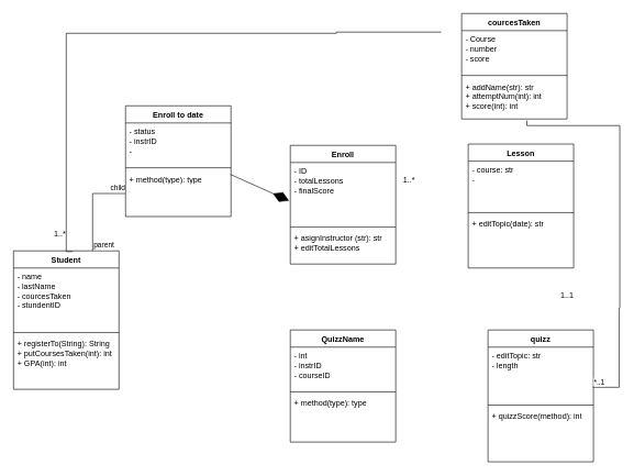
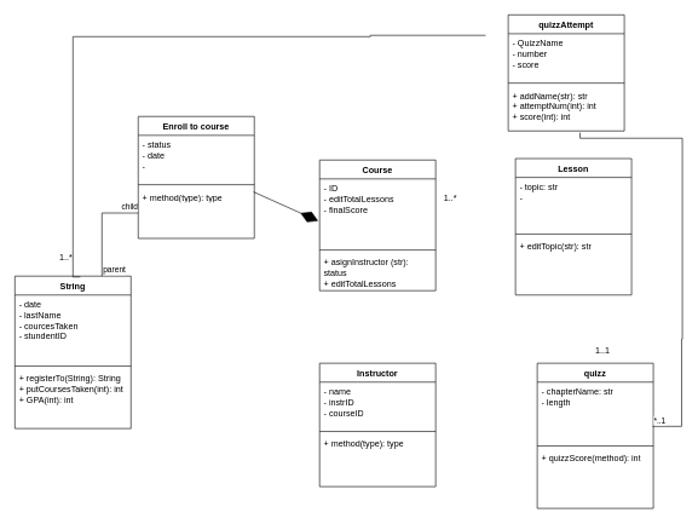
- <mxCell id="28" value="courcesTaken" style="swimlane;fontStyle=1;align=center;verticalAlign=top;childLayout=stackLayout;horizontal=1;startSize=26;horizontalStack=0;resizeParent=1;resizeParentMax=0;resizeLast=0;collapsible=1;marginBottom=0;whiteSpace=wrap;html=1;" vertex="1" parent="1"><mxGeometry x="700" y="20" width="160" height="160" as="geometry" /></mxCell>
+ <mxCell id="28" value="quizzAttempt" style="swimlane;fontStyle=1;align=center;verticalAlign=top;childLayout=stackLayout;horizontal=1;startSize=26;horizontalStack=0;resizeParent=1;resizeParentMax=0;resizeLast=0;collapsible=1;marginBottom=0;whiteSpace=wrap;html=1;" vertex="1" parent="1"><mxGeometry x="700" y="20" width="160" height="160" as="geometry" /></mxCell>
- <mxCell id="29" value="- Course&lt;div&gt;- number&lt;/div&gt;&lt;div&gt;- score&lt;br&gt;&lt;div&gt;&lt;br&gt;&lt;/div&gt;&lt;/div&gt;" style="text;strokeColor=none;fillColor=none;align=left;verticalAlign=top;spacingLeft=4;spacingRight=4;overflow=hidden;rotatable=0;points=[[0,0.5],[1,0.5]];portConstraint=eastwest;whiteSpace=wrap;html=1;" vertex="1" parent="28"><mxGeometry y="26" width="160" height="64" as="geometry" /></mxCell>
+ <mxCell id="29" value="- QuizzName&lt;div&gt;- number&lt;/div&gt;&lt;div&gt;- score&lt;br&gt;&lt;div&gt;&lt;br&gt;&lt;/div&gt;&lt;/div&gt;" style="text;strokeColor=none;fillColor=none;align=left;verticalAlign=top;spacingLeft=4;spacingRight=4;overflow=hidden;rotatable=0;points=[[0,0.5],[1,0.5]];portConstraint=eastwest;whiteSpace=wrap;html=1;" vertex="1" parent="28"><mxGeometry y="26" width="160" height="64" as="geometry" /></mxCell>
- <mxCell id="32" value="Enroll to date" style="swimlane;fontStyle=1;align=center;verticalAlign=top;childLayout=stackLayout;horizontal=1;startSize=26;horizontalStack=0;resizeParent=1;resizeParentMax=0;resizeLast=0;collapsible=1;marginBottom=0;whiteSpace=wrap;html=1;" vertex="1" parent="1"><mxGeometry x="190" y="160" width="160" height="168" as="geometry" /></mxCell>
+ <mxCell id="32" value="Enroll to course" style="swimlane;fontStyle=1;align=center;verticalAlign=top;childLayout=stackLayout;horizontal=1;startSize=26;horizontalStack=0;resizeParent=1;resizeParentMax=0;resizeLast=0;collapsible=1;marginBottom=0;whiteSpace=wrap;html=1;" vertex="1" parent="1"><mxGeometry x="190" y="160" width="160" height="168" as="geometry" /></mxCell>
- <mxCell id="33" value="- status&lt;div&gt;- instrID&lt;/div&gt;&lt;div&gt;-&lt;/div&gt;" style="text;strokeColor=none;fillColor=none;align=left;verticalAlign=top;spacingLeft=4;spacingRight=4;overflow=hidden;rotatable=0;points=[[0,0.5],[1,0.5]];portConstraint=eastwest;whiteSpace=wrap;html=1;" vertex="1" parent="32"><mxGeometry y="26" width="160" height="64" as="geometry" /></mxCell>
+ <mxCell id="33" value="- status&lt;div&gt;- date&lt;/div&gt;&lt;div&gt;-&lt;/div&gt;" style="text;strokeColor=none;fillColor=none;align=left;verticalAlign=top;spacingLeft=4;spacingRight=4;overflow=hidden;rotatable=0;points=[[0,0.5],[1,0.5]];portConstraint=eastwest;whiteSpace=wrap;html=1;" vertex="1" parent="32"><mxGeometry y="26" width="160" height="64" as="geometry" /></mxCell>
- <mxCell id="6" value="Enroll" style="swimlane;fontStyle=1;align=center;verticalAlign=top;childLayout=stackLayout;horizontal=1;startSize=26;horizontalStack=0;resizeParent=1;resizeParentMax=0;resizeLast=0;collapsible=1;marginBottom=0;whiteSpace=wrap;html=1;" vertex="1" parent="1"><mxGeometry x="440" y="220" width="160" height="180" as="geometry" /></mxCell>
+ <mxCell id="6" value="Course" style="swimlane;fontStyle=1;align=center;verticalAlign=top;childLayout=stackLayout;horizontal=1;startSize=26;horizontalStack=0;resizeParent=1;resizeParentMax=0;resizeLast=0;collapsible=1;marginBottom=0;whiteSpace=wrap;html=1;" vertex="1" parent="1"><mxGeometry x="440" y="220" width="160" height="180" as="geometry" /></mxCell>
- <mxCell id="15" value="- course: str&lt;div&gt;-&amp;nbsp;&lt;/div&gt;" style="text;strokeColor=none;fillColor=none;align=left;verticalAlign=top;spacingLeft=4;spacingRight=4;overflow=hidden;rotatable=0;points=[[0,0.5],[1,0.5]];portConstraint=eastwest;whiteSpace=wrap;html=1;" vertex="1" parent="14"><mxGeometry y="26" width="160" height="74" as="geometry" /></mxCell>
+ <mxCell id="15" value="- topic: str&lt;div&gt;-&amp;nbsp;&lt;/div&gt;" style="text;strokeColor=none;fillColor=none;align=left;verticalAlign=top;spacingLeft=4;spacingRight=4;overflow=hidden;rotatable=0;points=[[0,0.5],[1,0.5]];portConstraint=eastwest;whiteSpace=wrap;html=1;" vertex="1" parent="14"><mxGeometry y="26" width="160" height="74" as="geometry" /></mxCell>
- <mxCell id="7" value="&lt;div&gt;- ID&lt;br&gt;&lt;div&gt;- totalLessons&lt;/div&gt;&lt;div&gt;- finalScore&lt;/div&gt;&lt;div&gt;&lt;br&gt;&lt;/div&gt;&lt;/div&gt;" style="text;strokeColor=none;fillColor=none;align=left;verticalAlign=top;spacingLeft=4;spacingRight=4;overflow=hidden;rotatable=0;points=[[0,0.5],[1,0.5]];portConstraint=eastwest;whiteSpace=wrap;html=1;" vertex="1" parent="6"><mxGeometry y="26" width="160" height="94" as="geometry" /></mxCell>
+ <mxCell id="7" value="&lt;div&gt;- ID&lt;br&gt;&lt;div&gt;- editTotalLessons&lt;/div&gt;&lt;div&gt;- finalScore&lt;/div&gt;&lt;div&gt;&lt;br&gt;&lt;/div&gt;&lt;/div&gt;" style="text;strokeColor=none;fillColor=none;align=left;verticalAlign=top;spacingLeft=4;spacingRight=4;overflow=hidden;rotatable=0;points=[[0,0.5],[1,0.5]];portConstraint=eastwest;whiteSpace=wrap;html=1;" vertex="1" parent="6"><mxGeometry y="26" width="160" height="94" as="geometry" /></mxCell>
- <mxCell id="17" value="+ editTopic(date): str" style="text;strokeColor=none;fillColor=none;align=left;verticalAlign=top;spacingLeft=4;spacingRight=4;overflow=hidden;rotatable=0;points=[[0,0.5],[1,0.5]];portConstraint=eastwest;whiteSpace=wrap;html=1;" vertex="1" parent="14"><mxGeometry y="108" width="160" height="80" as="geometry" /></mxCell>
+ <mxCell id="17" value="+ editTopic(str): str" style="text;strokeColor=none;fillColor=none;align=left;verticalAlign=top;spacingLeft=4;spacingRight=4;overflow=hidden;rotatable=0;points=[[0,0.5],[1,0.5]];portConstraint=eastwest;whiteSpace=wrap;html=1;" vertex="1" parent="14"><mxGeometry y="108" width="160" height="80" as="geometry" /></mxCell>
- <mxCell id="9" value="+ asignInstructor (str): str&lt;div&gt;+ editTotalLessons&lt;/div&gt;" style="text;strokeColor=none;fillColor=none;align=left;verticalAlign=top;spacingLeft=4;spacingRight=4;overflow=hidden;rotatable=0;points=[[0,0.5],[1,0.5]];portConstraint=eastwest;whiteSpace=wrap;html=1;" vertex="1" parent="6"><mxGeometry y="128" width="160" height="52" as="geometry" /></mxCell>
+ <mxCell id="9" value="+ asignInstructor (str): status&lt;div&gt;+ editTotalLessons&lt;/div&gt;" style="text;strokeColor=none;fillColor=none;align=left;verticalAlign=top;spacingLeft=4;spacingRight=4;overflow=hidden;rotatable=0;points=[[0,0.5],[1,0.5]];portConstraint=eastwest;whiteSpace=wrap;html=1;" vertex="1" parent="6"><mxGeometry y="128" width="160" height="52" as="geometry" /></mxCell>
- <mxCell id="2" value="Student" style="swimlane;fontStyle=1;align=center;verticalAlign=top;childLayout=stackLayout;horizontal=1;startSize=26;horizontalStack=0;resizeParent=1;resizeParentMax=0;resizeLast=0;collapsible=1;marginBottom=0;whiteSpace=wrap;html=1;" vertex="1" parent="1"><mxGeometry x="20" y="380" width="160" height="210" as="geometry" /></mxCell>
+ <mxCell id="2" value="String" style="swimlane;fontStyle=1;align=center;verticalAlign=top;childLayout=stackLayout;horizontal=1;startSize=26;horizontalStack=0;resizeParent=1;resizeParentMax=0;resizeLast=0;collapsible=1;marginBottom=0;whiteSpace=wrap;html=1;" vertex="1" parent="1"><mxGeometry x="20" y="380" width="160" height="210" as="geometry" /></mxCell>
- <mxCell id="3" value="- name&lt;div&gt;- lastName&lt;br&gt;- courcesTaken&lt;/div&gt;&lt;div&gt;- stundentID&lt;/div&gt;" style="text;strokeColor=none;fillColor=none;align=left;verticalAlign=top;spacingLeft=4;spacingRight=4;overflow=hidden;rotatable=0;points=[[0,0.5],[1,0.5]];portConstraint=eastwest;whiteSpace=wrap;html=1;" vertex="1" parent="2"><mxGeometry y="26" width="160" height="94" as="geometry" /></mxCell>
+ <mxCell id="3" value="- date&lt;div&gt;- lastName&lt;br&gt;- courcesTaken&lt;/div&gt;&lt;div&gt;- stundentID&lt;/div&gt;" style="text;strokeColor=none;fillColor=none;align=left;verticalAlign=top;spacingLeft=4;spacingRight=4;overflow=hidden;rotatable=0;points=[[0,0.5],[1,0.5]];portConstraint=eastwest;whiteSpace=wrap;html=1;" vertex="1" parent="2"><mxGeometry y="26" width="160" height="94" as="geometry" /></mxCell>
- <mxCell id="23" value="1..1" style="text;html=1;align=center;verticalAlign=middle;resizable=0;points=[];autosize=1;strokeColor=none;fillColor=none;" vertex="1" parent="1"><mxGeometry x="840" y="433" width="40" height="30" as="geometry" /></mxCell>
+ <mxCell id="23" value="1..1" style="text;html=1;align=center;verticalAlign=middle;resizable=0;points=[];autosize=1;strokeColor=none;fillColor=none;" vertex="1" parent="1"><mxGeometry x="810" y="468" width="40" height="30" as="geometry" /></mxCell>
- <mxCell id="10" value="QuizzName" style="swimlane;fontStyle=1;align=center;verticalAlign=top;childLayout=stackLayout;horizontal=1;startSize=26;horizontalStack=0;resizeParent=1;resizeParentMax=0;resizeLast=0;collapsible=1;marginBottom=0;whiteSpace=wrap;html=1;" vertex="1" parent="1"><mxGeometry x="440" y="500" width="160" height="170" as="geometry" /></mxCell>
+ <mxCell id="10" value="Instructor" style="swimlane;fontStyle=1;align=center;verticalAlign=top;childLayout=stackLayout;horizontal=1;startSize=26;horizontalStack=0;resizeParent=1;resizeParentMax=0;resizeLast=0;collapsible=1;marginBottom=0;whiteSpace=wrap;html=1;" vertex="1" parent="1"><mxGeometry x="440" y="500" width="160" height="170" as="geometry" /></mxCell>
- <mxCell id="19" value="- editTopic: str&lt;br&gt;&lt;div&gt;- length&lt;/div&gt;" style="text;strokeColor=none;fillColor=none;align=left;verticalAlign=top;spacingLeft=4;spacingRight=4;overflow=hidden;rotatable=0;points=[[0,0.5],[1,0.5]];portConstraint=eastwest;whiteSpace=wrap;html=1;" vertex="1" parent="18"><mxGeometry y="26" width="160" height="84" as="geometry" /></mxCell>
+ <mxCell id="19" value="- chapterName: str&lt;br&gt;&lt;div&gt;- length&lt;/div&gt;" style="text;strokeColor=none;fillColor=none;align=left;verticalAlign=top;spacingLeft=4;spacingRight=4;overflow=hidden;rotatable=0;points=[[0,0.5],[1,0.5]];portConstraint=eastwest;whiteSpace=wrap;html=1;" vertex="1" parent="18"><mxGeometry y="26" width="160" height="84" as="geometry" /></mxCell>
- <mxCell id="11" value="- int&lt;div&gt;- instrID&lt;/div&gt;&lt;div&gt;- courseID&lt;/div&gt;" style="text;strokeColor=none;fillColor=none;align=left;verticalAlign=top;spacingLeft=4;spacingRight=4;overflow=hidden;rotatable=0;points=[[0,0.5],[1,0.5]];portConstraint=eastwest;whiteSpace=wrap;html=1;" vertex="1" parent="10"><mxGeometry y="26" width="160" height="64" as="geometry" /></mxCell>
+ <mxCell id="11" value="- name&lt;div&gt;- instrID&lt;/div&gt;&lt;div&gt;- courseID&lt;/div&gt;" style="text;strokeColor=none;fillColor=none;align=left;verticalAlign=top;spacingLeft=4;spacingRight=4;overflow=hidden;rotatable=0;points=[[0,0.5],[1,0.5]];portConstraint=eastwest;whiteSpace=wrap;html=1;" vertex="1" parent="10"><mxGeometry y="26" width="160" height="64" as="geometry" /></mxCell>
